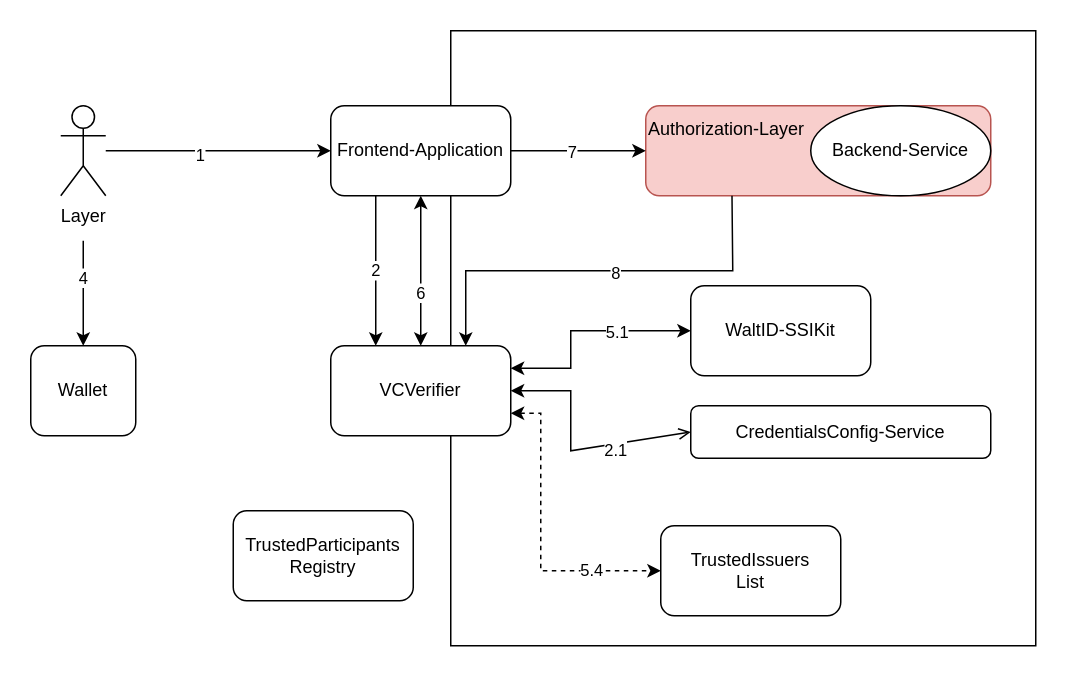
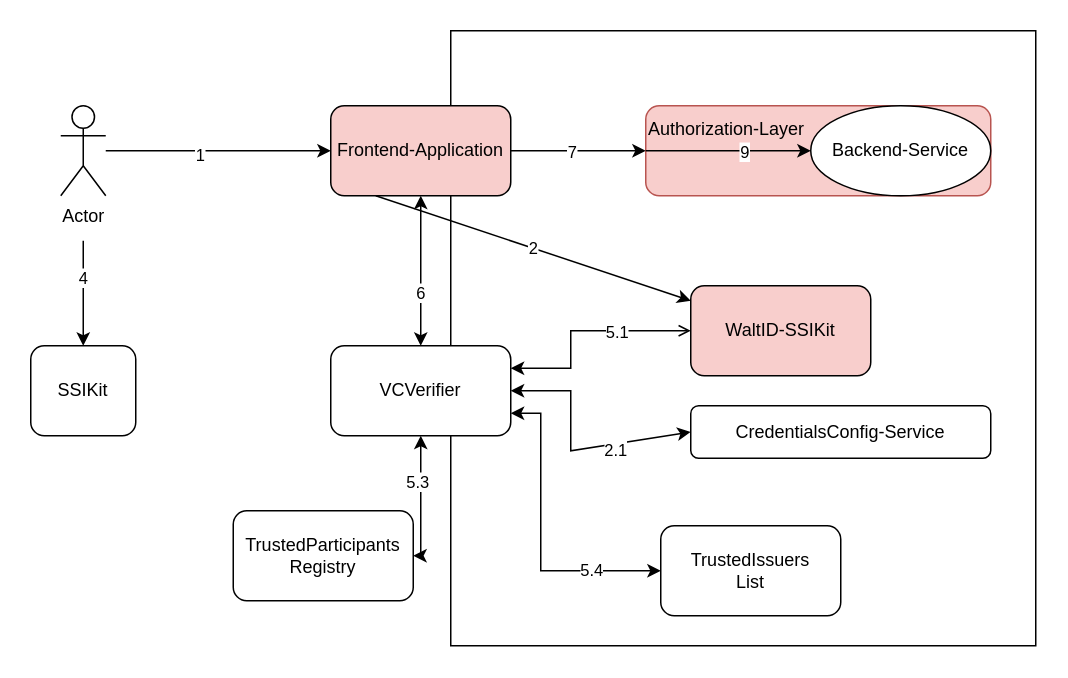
- <mxCell id="5" value="Frontend-Application" style="rounded=1;whiteSpace=wrap;html=1;" parent="1" vertex="1"><mxGeometry x="220" y="70" width="120" height="60" as="geometry" /></mxCell>
+ <mxCell id="5" value="Frontend-Application" style="rounded=1;whiteSpace=wrap;html=1;fillColor=#f8cecc;" parent="1" vertex="1"><mxGeometry x="220" y="70" width="120" height="60" as="geometry" /></mxCell>
+ <mxCell id="23" value="" style="endArrow=classic;html=1;rounded=0;entryX=0;entryY=0.5;entryDx=0;entryDy=0;" parent="1" source="3" target="4" edge="1"><mxGeometry width="50" height="50" relative="1" as="geometry"><mxPoint x="310" y="230" as="sourcePoint" /><mxPoint x="360" y="180" as="targetPoint" /></mxGeometry></mxCell>
+ <mxCell id="24" value="9" style="edgeLabel;html=1;align=center;verticalAlign=middle;resizable=0;points=[];" parent="23" vertex="1" connectable="0"><mxGeometry x="0.258" y="-2" relative="1" as="geometry"><mxPoint x="-4" y="-2" as="offset" /></mxGeometry></mxCell>
- <mxCell id="8" value="Layer" style="shape=umlActor;verticalLabelPosition=bottom;verticalAlign=top;html=1;outlineConnect=0;" parent="1" vertex="1"><mxGeometry x="40" y="70" width="30" height="60" as="geometry" /></mxCell>
+ <mxCell id="8" value="Actor" style="shape=umlActor;verticalLabelPosition=bottom;verticalAlign=top;html=1;outlineConnect=0;" parent="1" vertex="1"><mxGeometry x="40" y="70" width="30" height="60" as="geometry" /></mxCell>
- <mxCell id="12" value="2" style="endArrow=classic;html=1;rounded=0;exitX=0.25;exitY=1;exitDx=0;exitDy=0;entryX=0.25;entryY=0;entryDx=0;entryDy=0;" parent="1" source="5" target="6" edge="1"><mxGeometry width="50" height="50" relative="1" as="geometry"><mxPoint x="50" y="370" as="sourcePoint" /><mxPoint x="100" y="320" as="targetPoint" /></mxGeometry></mxCell>
+ <mxCell id="12" value="2" style="endArrow=classic;html=1;rounded=0;exitX=0.25;exitY=1;exitDx=0;exitDy=0;" parent="1" source="5" target="7" edge="1"><mxGeometry width="50" height="50" relative="1" as="geometry"><mxPoint x="50" y="370" as="sourcePoint" /><mxPoint x="100" y="320" as="targetPoint" /></mxGeometry></mxCell>
- <mxCell id="21" value="" style="endArrow=classic;html=1;rounded=0;exitX=0.25;exitY=1;exitDx=0;exitDy=0;entryX=0.75;entryY=0;entryDx=0;entryDy=0;" parent="1" source="3" target="6" edge="1"><mxGeometry width="50" height="50" relative="1" as="geometry"><mxPoint x="370" y="200" as="sourcePoint" /><mxPoint x="420" y="150" as="targetPoint" /><Array as="points"><mxPoint x="488" y="180" /><mxPoint x="310" y="180" /></Array></mxGeometry></mxCell>
- <mxCell id="22" value="8" style="edgeLabel;html=1;align=center;verticalAlign=middle;resizable=0;points=[];" parent="21" vertex="1" connectable="0"><mxGeometry x="-0.073" y="1" relative="1" as="geometry"><mxPoint as="offset" /></mxGeometry></mxCell>
- <mxCell id="17" value="" style="endArrow=classic;startArrow=classic;html=1;rounded=0;entryX=0;entryY=0.5;entryDx=0;entryDy=0;exitX=1;exitY=0.25;exitDx=0;exitDy=0;" parent="1" source="6" target="7" edge="1"><mxGeometry width="50" height="50" relative="1" as="geometry"><mxPoint x="200" y="460" as="sourcePoint" /><mxPoint x="250" y="410" as="targetPoint" /><Array as="points"><mxPoint x="380" y="245" /><mxPoint x="380" y="220" /></Array></mxGeometry></mxCell>
+ <mxCell id="17" value="" style="endArrow=open;startArrow=classic;html=1;rounded=0;entryX=0;entryY=0.5;entryDx=0;entryDy=0;exitX=1;exitY=0.25;exitDx=0;exitDy=0;" parent="1" source="6" target="7" edge="1"><mxGeometry width="50" height="50" relative="1" as="geometry"><mxPoint x="200" y="460" as="sourcePoint" /><mxPoint x="250" y="410" as="targetPoint" /><Array as="points"><mxPoint x="380" y="245" /><mxPoint x="380" y="220" /></Array></mxGeometry></mxCell>
- <mxCell id="7" value="WaltID-SSIKit" style="rounded=1;whiteSpace=wrap;html=1;" parent="1" vertex="1"><mxGeometry x="460" y="190" width="120" height="60" as="geometry" /></mxCell>
+ <mxCell id="7" value="WaltID-SSIKit" style="rounded=1;whiteSpace=wrap;html=1;fillColor=#f8cecc;" parent="1" vertex="1"><mxGeometry x="460" y="190" width="120" height="60" as="geometry" /></mxCell>
- <mxCell id="9" value="Wallet" style="rounded=1;whiteSpace=wrap;html=1;" parent="1" vertex="1"><mxGeometry x="20" y="230" width="70" height="60" as="geometry" /></mxCell>
+ <mxCell id="9" value="SSIKit" style="rounded=1;whiteSpace=wrap;html=1;" parent="1" vertex="1"><mxGeometry x="20" y="230" width="70" height="60" as="geometry" /></mxCell>
- <mxCell id="26" value="" style="endArrow=open;html=1;rounded=0;entryX=0;entryY=0.5;entryDx=0;entryDy=0;exitX=1;exitY=0.5;exitDx=0;exitDy=0;startArrow=classic;startFill=1;" edge="1" parent="1" source="6" target="25"><mxGeometry width="50" height="50" relative="1" as="geometry"><mxPoint x="220" y="380" as="sourcePoint" /><mxPoint x="270" y="330" as="targetPoint" /><Array as="points"><mxPoint x="380" y="260" /><mxPoint x="380" y="300" /></Array></mxGeometry></mxCell>
+ <mxCell id="26" value="" style="endArrow=classic;html=1;rounded=0;entryX=0;entryY=0.5;entryDx=0;entryDy=0;exitX=1;exitY=0.5;exitDx=0;exitDy=0;startArrow=classic;startFill=1;" edge="1" parent="1" source="6" target="25"><mxGeometry width="50" height="50" relative="1" as="geometry"><mxPoint x="220" y="380" as="sourcePoint" /><mxPoint x="270" y="330" as="targetPoint" /><Array as="points"><mxPoint x="380" y="260" /><mxPoint x="380" y="300" /></Array></mxGeometry></mxCell>
+ <mxCell id="31" value="" style="endArrow=classic;startArrow=classic;html=1;rounded=0;entryX=0.5;entryY=1;entryDx=0;entryDy=0;exitX=1;exitY=0.5;exitDx=0;exitDy=0;" edge="1" parent="1" source="28" target="6"><mxGeometry width="50" height="50" relative="1" as="geometry"><mxPoint x="210" y="460" as="sourcePoint" /><mxPoint x="260" y="410" as="targetPoint" /><Array as="points"><mxPoint x="280" y="370" /></Array></mxGeometry></mxCell>
+ <mxCell id="32" value="5.3" style="edgeLabel;html=1;align=center;verticalAlign=middle;resizable=0;points=[];" vertex="1" connectable="0" parent="31"><mxGeometry x="0.292" y="3" relative="1" as="geometry"><mxPoint as="offset" /></mxGeometry></mxCell>
- <mxCell id="30" value="5.4" style="endArrow=classic;html=1;rounded=0;entryX=0;entryY=0.5;entryDx=0;entryDy=0;exitX=1;exitY=0.75;exitDx=0;exitDy=0;startArrow=classic;startFill=1;dashed=1;" edge="1" parent="1" source="6" target="29"><mxGeometry x="0.556" width="50" height="50" relative="1" as="geometry"><mxPoint x="360" y="390" as="sourcePoint" /><mxPoint x="410" y="340" as="targetPoint" /><Array as="points"><mxPoint x="360" y="275" /><mxPoint x="360" y="380" /></Array><mxPoint as="offset" /></mxGeometry></mxCell>
+ <mxCell id="30" value="5.4" style="endArrow=classic;html=1;rounded=0;entryX=0;entryY=0.5;entryDx=0;entryDy=0;exitX=1;exitY=0.75;exitDx=0;exitDy=0;startArrow=classic;startFill=1;" edge="1" parent="1" source="6" target="29"><mxGeometry x="0.556" width="50" height="50" relative="1" as="geometry"><mxPoint x="360" y="390" as="sourcePoint" /><mxPoint x="410" y="340" as="targetPoint" /><Array as="points"><mxPoint x="360" y="275" /><mxPoint x="360" y="380" /></Array><mxPoint as="offset" /></mxGeometry></mxCell>
